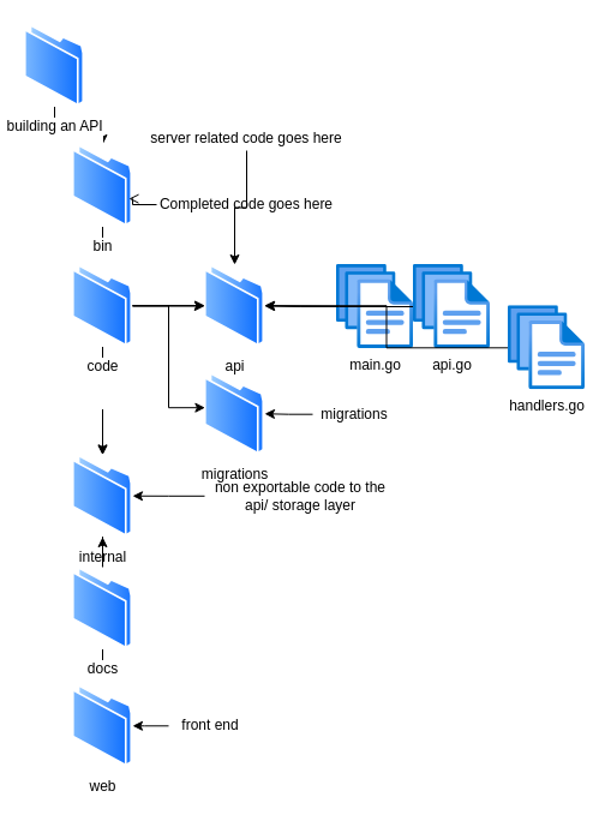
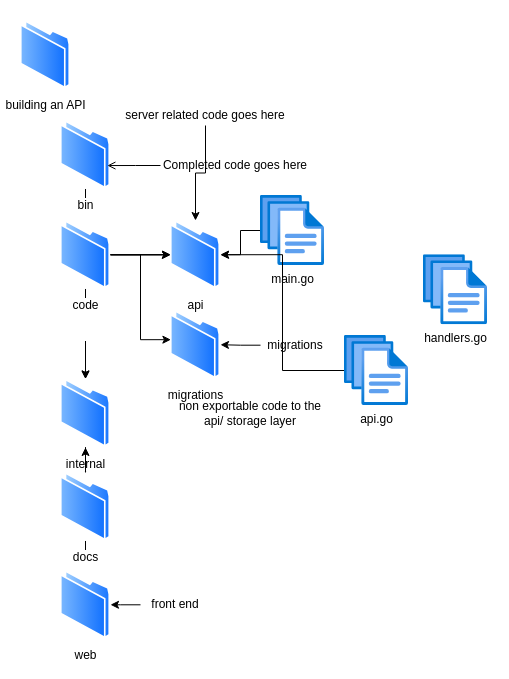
- <mxCell id="2" value="" style="edgeStyle=orthogonalEdgeStyle;rounded=0;orthogonalLoop=1;jettySize=auto;html=1;" edge="1" parent="1" source="3" target="5"><mxGeometry relative="1" as="geometry" /></mxCell>
- <mxCell id="21" value="Completed code goes here" style="text;html=1;align=center;verticalAlign=middle;whiteSpace=wrap;rounded=0;" vertex="1" parent="1"><mxGeometry x="130" y="155" width="150" height="30" as="geometry" /></mxCell>
+ <mxCell id="21" value="Completed code goes here" style="text;html=1;align=center;verticalAlign=middle;whiteSpace=wrap;rounded=0;" vertex="1" parent="1"><mxGeometry x="160" y="150" width="150" height="30" as="geometry" /></mxCell>
- <mxCell id="35" value="main.go" style="image;aspect=fixed;html=1;points=[];align=center;fontSize=12;image=img/lib/azure2/general/Files.svg;" vertex="1" parent="1"><mxGeometry x="280" y="220" width="64" height="70" as="geometry" /></mxCell>
+ <mxCell id="35" value="main.go" style="image;aspect=fixed;html=1;points=[];align=center;fontSize=12;image=img/lib/azure2/general/Files.svg;" vertex="1" parent="1"><mxGeometry x="260" y="195" width="64" height="70" as="geometry" /></mxCell>
- <mxCell id="37" value="api.go" style="image;aspect=fixed;html=1;points=[];align=center;fontSize=12;image=img/lib/azure2/general/Files.svg;" vertex="1" parent="1"><mxGeometry x="344" y="220" width="64" height="70" as="geometry" /></mxCell>
+ <mxCell id="37" value="api.go" style="image;aspect=fixed;html=1;points=[];align=center;fontSize=12;image=img/lib/azure2/general/Files.svg;" vertex="1" parent="1"><mxGeometry x="344" y="335" width="64" height="70" as="geometry" /></mxCell>
- <mxCell id="38" style="edgeStyle=orthogonalEdgeStyle;rounded=0;orthogonalLoop=1;jettySize=auto;html=1;entryX=1;entryY=0.5;entryDx=0;entryDy=0;" edge="1" parent="1" source="39" target="22"><mxGeometry relative="1" as="geometry" /></mxCell>
- <mxCell id="29" style="edgeStyle=orthogonalEdgeStyle;rounded=0;orthogonalLoop=1;jettySize=auto;html=1;entryX=1;entryY=0.5;entryDx=0;entryDy=0;" edge="1" parent="1" source="30" target="15"><mxGeometry relative="1" as="geometry" /></mxCell>
